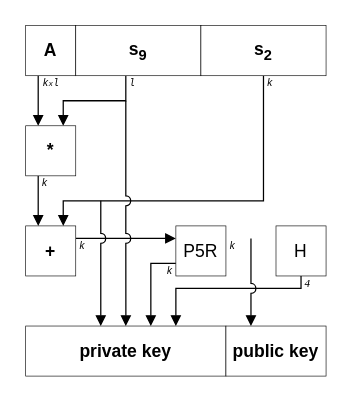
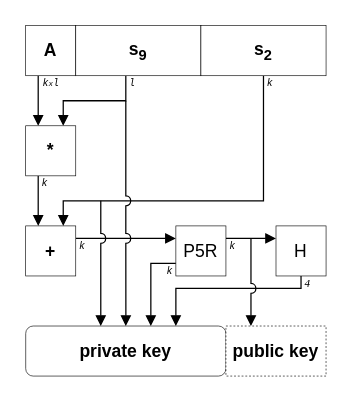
+ <mxCell id="17" style="edgeStyle=orthogonalEdgeStyle;rounded=0;jumpStyle=arc;jumpSize=8;orthogonalLoop=1;jettySize=auto;html=1;entryX=0;entryY=0.25;entryDx=0;entryDy=0;endArrow=block;endFill=1;" parent="1" source="19" target="21" edge="1"><mxGeometry relative="1" as="geometry"><Array as="points"><mxPoint x="190" y="190" /><mxPoint x="190" y="190" /></Array></mxGeometry></mxCell>
- <mxCell id="11" value="&lt;b&gt;private key&lt;br&gt;&lt;/b&gt;" style="rounded=0;whiteSpace=wrap;html=1;strokeWidth=0.5;fontFamily=Helvetica;fontSize=14;fillColor=default;" parent="1" vertex="1"><mxGeometry x="20" y="260" width="160" height="40" as="geometry" /></mxCell>
+ <mxCell id="11" value="&lt;b&gt;private key&lt;br&gt;&lt;/b&gt;" style="whiteSpace=wrap;html=1;strokeWidth=0.5;fontFamily=Helvetica;fontSize=14;fillColor=default;rounded=1;" parent="1" vertex="1"><mxGeometry x="20" y="260" width="160" height="40" as="geometry" /></mxCell>
- <mxCell id="12" value="&lt;b&gt;public key&lt;/b&gt;" style="rounded=0;whiteSpace=wrap;html=1;strokeWidth=0.5;fontFamily=Helvetica;fontSize=14;fillColor=default;" parent="1" vertex="1"><mxGeometry x="180" y="260" width="80" height="40" as="geometry" /></mxCell>
+ <mxCell id="12" value="&lt;b&gt;public key&lt;/b&gt;" style="rounded=0;whiteSpace=wrap;html=1;strokeWidth=0.5;fontFamily=Helvetica;fontSize=14;fillColor=default;dashed=1;" parent="1" vertex="1"><mxGeometry x="180" y="260" width="80" height="40" as="geometry" /></mxCell>
